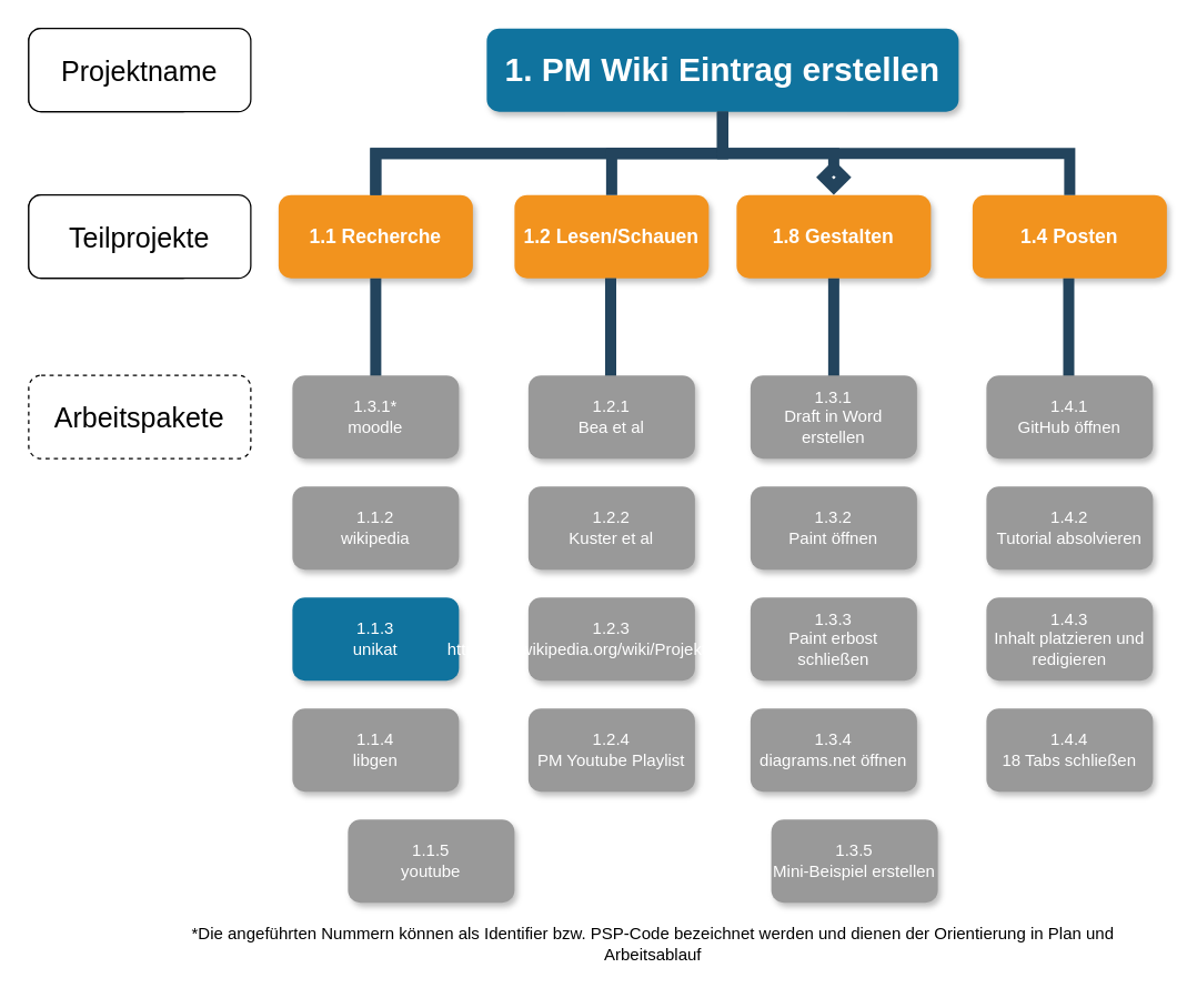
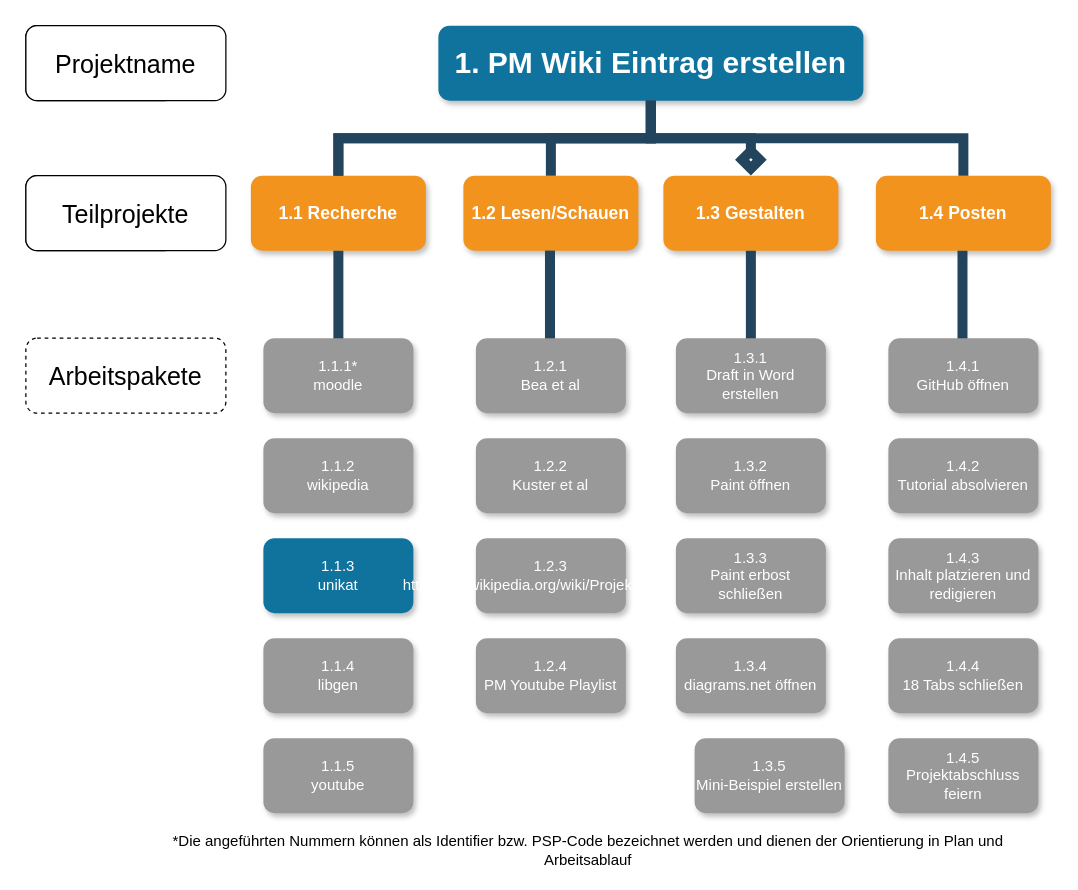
- <mxCell id="5" value="1.8 Gestalten" style="whiteSpace=wrap;rounded=1;fillColor=#F2931E;strokeColor=none;shadow=1;fontColor=#FFFFFF;fontStyle=1;fontSize=14" parent="1" vertex="1"><mxGeometry x="530" y="140" width="140" height="60" as="geometry" /></mxCell>
+ <mxCell id="5" value="1.3 Gestalten" style="whiteSpace=wrap;rounded=1;fillColor=#F2931E;strokeColor=none;shadow=1;fontColor=#FFFFFF;fontStyle=1;fontSize=14" parent="1" vertex="1"><mxGeometry x="530" y="140" width="140" height="60" as="geometry" /></mxCell>
- <mxCell id="13" value="1.3.1*&#10;moodle" style="whiteSpace=wrap;rounded=1;fillColor=#999999;strokeColor=none;shadow=1;fontColor=#FFFFFF;fontStyle=0" parent="1" vertex="1"><mxGeometry x="210" y="270" width="120" height="60" as="geometry" /></mxCell>
+ <mxCell id="13" value="1.1.1*&#10;moodle" style="whiteSpace=wrap;rounded=1;fillColor=#999999;strokeColor=none;shadow=1;fontColor=#FFFFFF;fontStyle=0" parent="1" vertex="1"><mxGeometry x="210" y="270" width="120" height="60" as="geometry" /></mxCell>
- <mxCell id="17" value="1.1.5&#10;youtube" style="whiteSpace=wrap;rounded=1;fillColor=#999999;strokeColor=none;shadow=1;fontColor=#FFFFFF;fontStyle=0" parent="1" vertex="1"><mxGeometry x="250" y="590" width="120" height="60" as="geometry" /></mxCell>
+ <mxCell id="17" value="1.1.5&#10;youtube" style="whiteSpace=wrap;rounded=1;fillColor=#999999;strokeColor=none;shadow=1;fontColor=#FFFFFF;fontStyle=0" parent="1" vertex="1"><mxGeometry x="210" y="590" width="120" height="60" as="geometry" /></mxCell>
+ <mxCell id="35" value="&#10;1.4.5&#10;Projektabschluss feiern&#10;" style="whiteSpace=wrap;rounded=1;fillColor=#999999;strokeColor=none;shadow=1;fontColor=#FFFFFF;fontStyle=0" parent="1" vertex="1"><mxGeometry x="710" y="590" width="120" height="60" as="geometry" /></mxCell>
